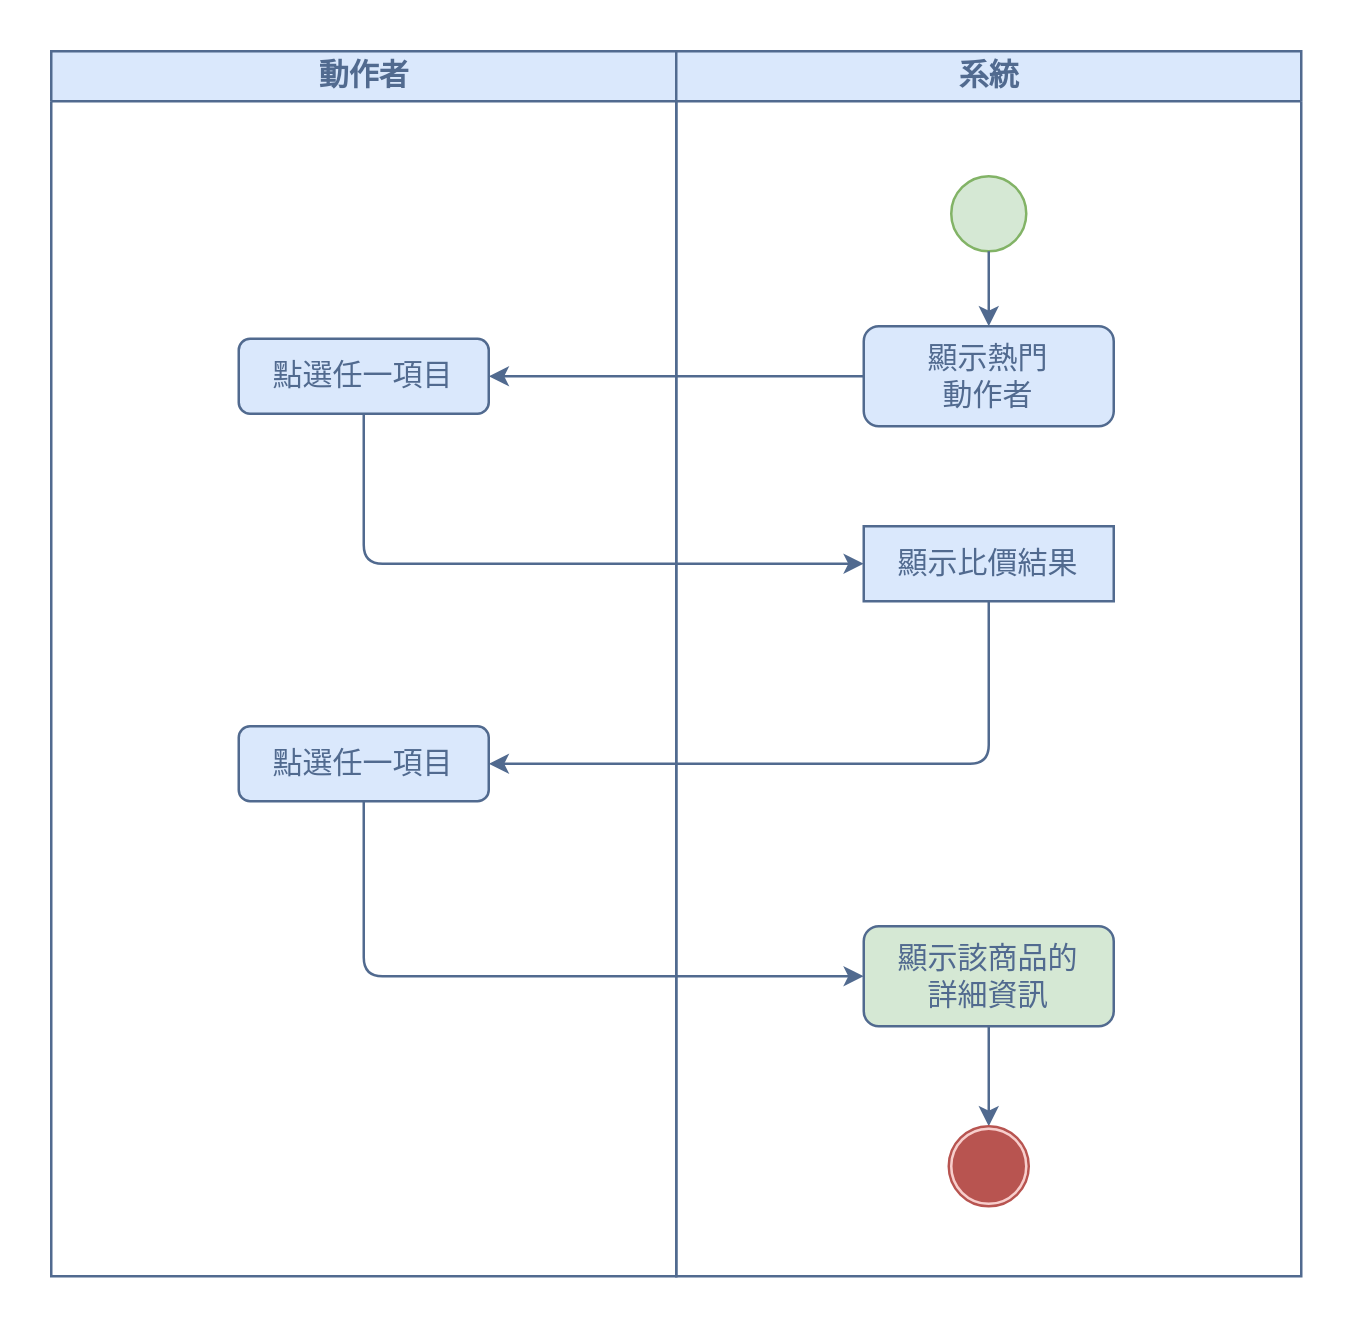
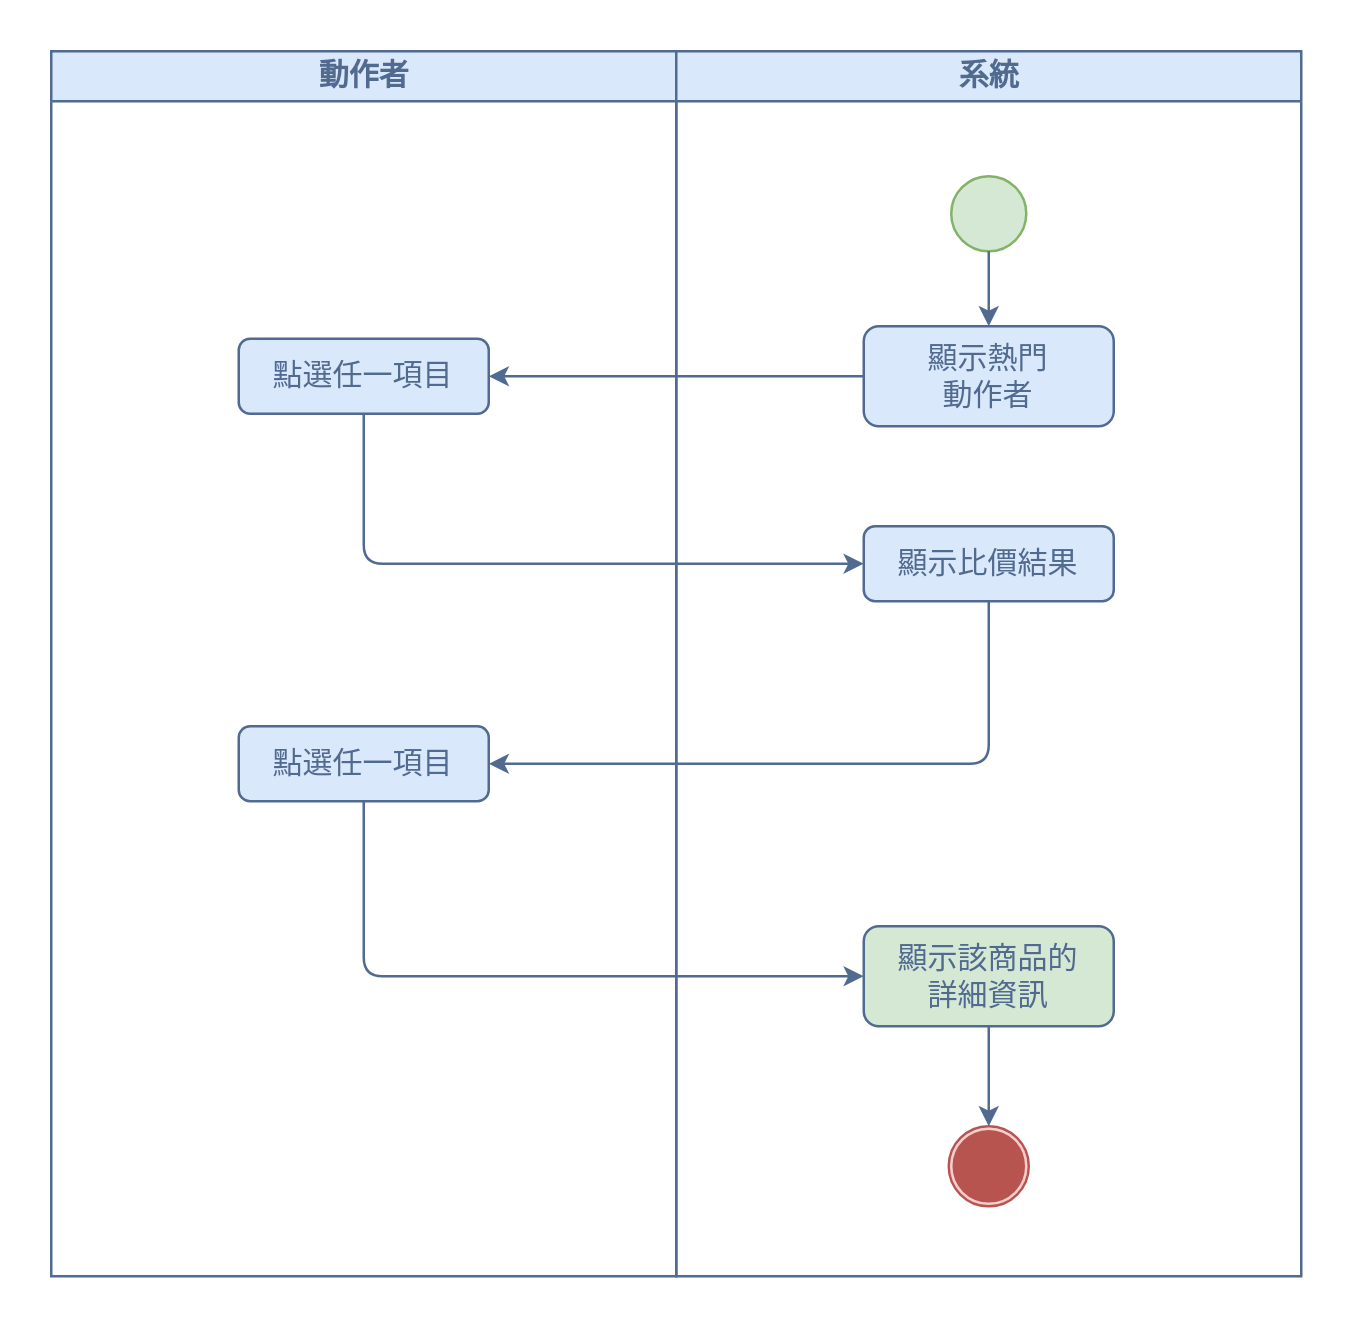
- <mxCell id="11" value="&lt;font color=&quot;#516a8f&quot;&gt;顯示比價結果&lt;/font&gt;" style="whiteSpace=wrap;html=1;shadow=0;comic=0;labelBackgroundColor=none;strokeWidth=1;fontFamily=Verdana;fontSize=12;align=center;arcSize=15;fillColor=#dae8fc;strokeColor=#516A8F;glass=0;rounded=0;" parent="5" vertex="1"><mxGeometry x="75" y="190" width="100" height="30" as="geometry" /></mxCell>
+ <mxCell id="11" value="&lt;font color=&quot;#516a8f&quot;&gt;顯示比價結果&lt;/font&gt;" style="rounded=1;whiteSpace=wrap;html=1;shadow=0;comic=0;labelBackgroundColor=none;strokeWidth=1;fontFamily=Verdana;fontSize=12;align=center;arcSize=15;fillColor=#dae8fc;strokeColor=#516A8F;glass=0;" parent="5" vertex="1"><mxGeometry x="75" y="190" width="100" height="30" as="geometry" /></mxCell>
